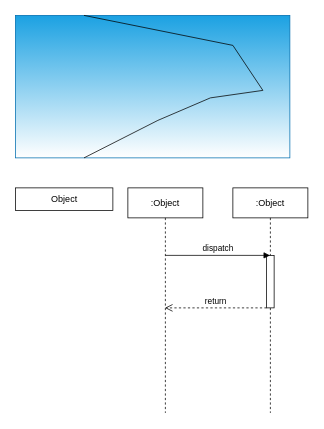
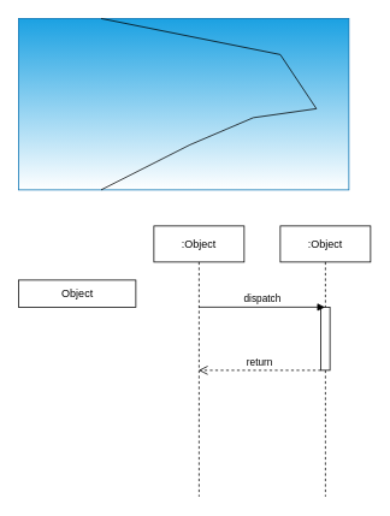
- <mxCell id="4" value="Object" style="html=1;gradientColor=#ffffff;gradientDirection=south;" vertex="1" parent="1"><mxGeometry x="20" y="250" width="130" height="30" as="geometry" /></mxCell>
+ <mxCell id="4" value="Object" style="html=1;gradientColor=#ffffff;gradientDirection=south;" vertex="1" parent="1"><mxGeometry x="20" y="310" width="130" height="30" as="geometry" /></mxCell>
